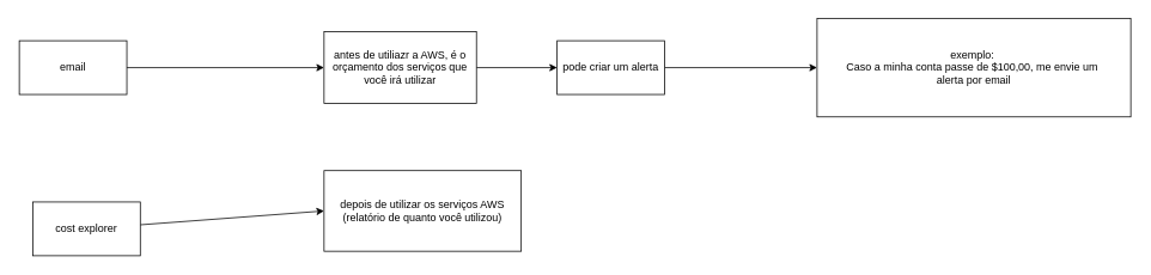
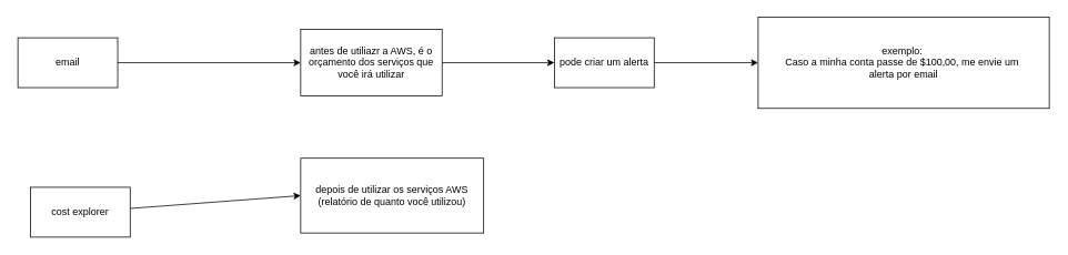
- <mxCell id="7" value="pode criar um alerta" style="whiteSpace=wrap;html=1;" vertex="1" parent="1"><mxGeometry x="620" y="45" width="120" height="60" as="geometry" /></mxCell>
+ <mxCell id="7" value="pode criar um alerta" style="whiteSpace=wrap;html=1;" vertex="1" parent="1"><mxGeometry x="665" y="45" width="120" height="60" as="geometry" /></mxCell>
